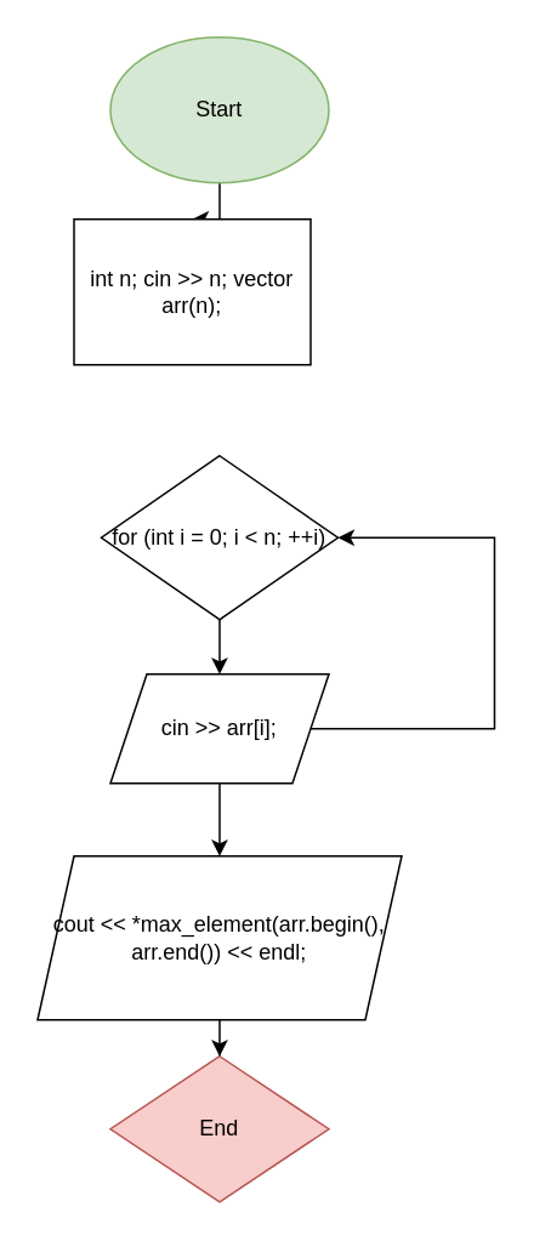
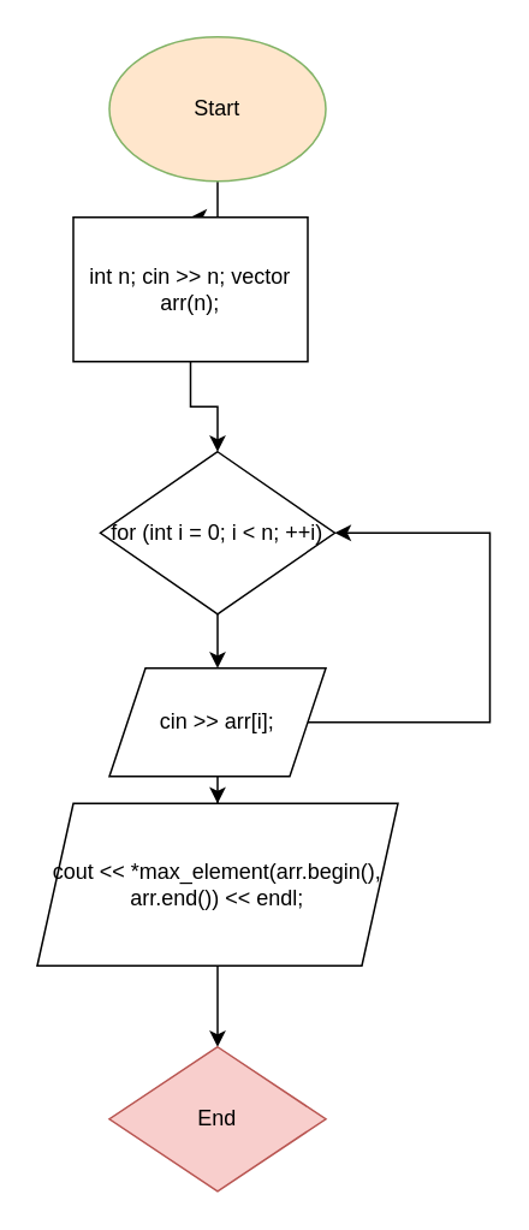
- <mxCell id="3" value="Start" style="ellipse;whiteSpace=wrap;html=1;fillColor=#d5e8d4;strokeColor=#82b366;" vertex="1" parent="1"><mxGeometry x="60" y="20" width="120" height="80" as="geometry" /></mxCell>
+ <mxCell id="3" value="Start" style="ellipse;whiteSpace=wrap;html=1;fillColor=#ffe6cc;strokeColor=#82b366;" vertex="1" parent="1"><mxGeometry x="60" y="20" width="120" height="80" as="geometry" /></mxCell>
+ <mxCell id="4" style="edgeStyle=orthogonalEdgeStyle;rounded=0;orthogonalLoop=1;jettySize=auto;html=1;" edge="1" parent="1" source="5" target="7"><mxGeometry relative="1" as="geometry"><mxPoint x="125" y="270" as="targetPoint" /></mxGeometry></mxCell>
- <mxCell id="12" value="cout &lt;&lt; *max_element(arr.begin(), arr.end()) &lt;&lt; endl;" style="shape=parallelogram;perimeter=parallelogramPerimeter;whiteSpace=wrap;html=1;fixedSize=1;" vertex="1" parent="1"><mxGeometry x="20" y="470" width="200" height="90" as="geometry" /></mxCell>
+ <mxCell id="12" value="cout &lt;&lt; *max_element(arr.begin(), arr.end()) &lt;&lt; endl;" style="shape=parallelogram;perimeter=parallelogramPerimeter;whiteSpace=wrap;html=1;fixedSize=1;" vertex="1" parent="1"><mxGeometry x="20" y="445" width="200" height="90" as="geometry" /></mxCell>
